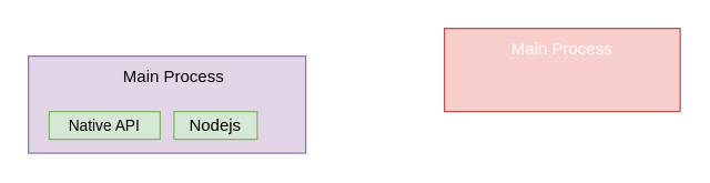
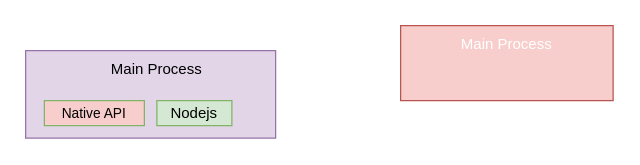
- <mxCell id="4" value="&lt;font style=&quot;font-size: 11px;&quot;&gt;Native API&lt;/font&gt;" style="rounded=0;whiteSpace=wrap;html=1;fillColor=#d5e8d4;strokeColor=#82b366;fontSize=7;" vertex="1" parent="1"><mxGeometry x="35" y="80" width="80" height="20" as="geometry" /></mxCell>
+ <mxCell id="4" value="&lt;font style=&quot;font-size: 11px;&quot;&gt;Native API&lt;/font&gt;" style="rounded=0;whiteSpace=wrap;html=1;fillColor=#f8cecc;strokeColor=#82b366;fontSize=7;" vertex="1" parent="1"><mxGeometry x="35" y="80" width="80" height="20" as="geometry" /></mxCell>
